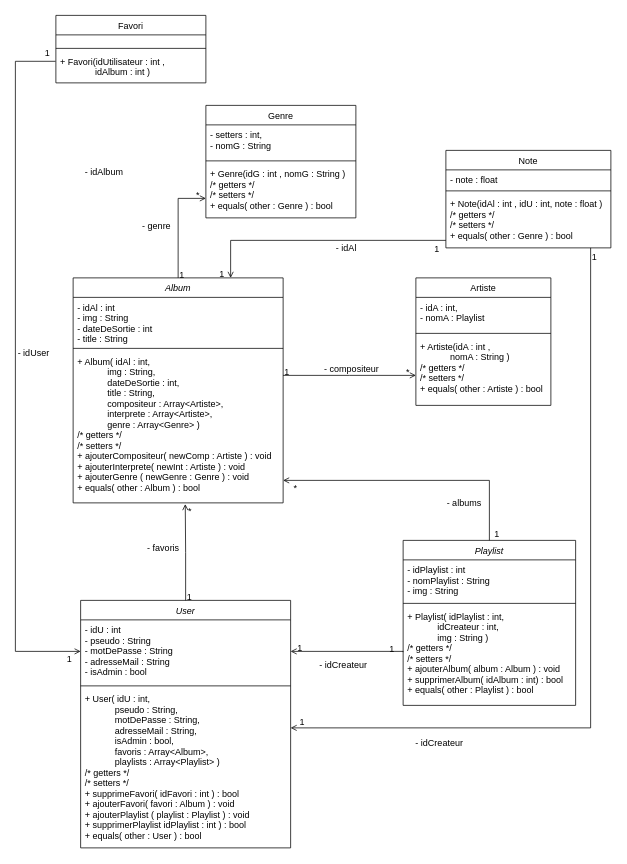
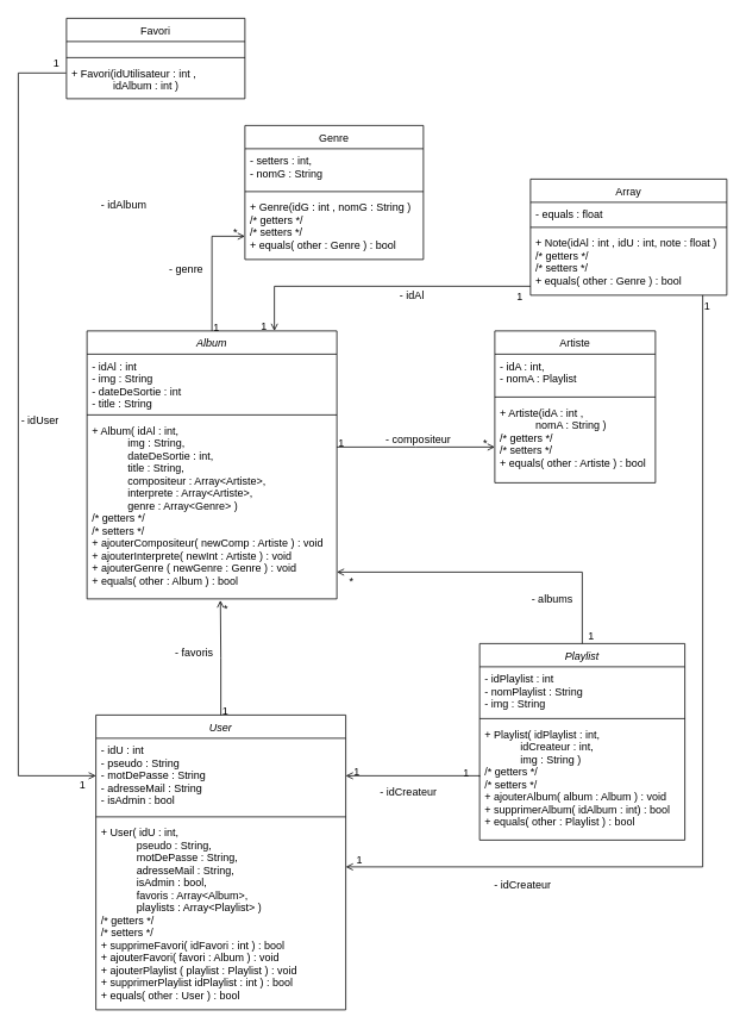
- <mxCell id="43" value="Note" style="swimlane;fontStyle=0;align=center;verticalAlign=top;childLayout=stackLayout;horizontal=1;startSize=26;horizontalStack=0;resizeParent=1;resizeLast=0;collapsible=1;marginBottom=0;rounded=0;shadow=0;strokeWidth=1;" vertex="1" parent="1"><mxGeometry x="594" y="200" width="220" height="130" as="geometry"><mxRectangle x="550" y="140" width="160" height="26" as="alternateBounds" /></mxGeometry></mxCell>
+ <mxCell id="43" value="Array" style="swimlane;fontStyle=0;align=center;verticalAlign=top;childLayout=stackLayout;horizontal=1;startSize=26;horizontalStack=0;resizeParent=1;resizeLast=0;collapsible=1;marginBottom=0;rounded=0;shadow=0;strokeWidth=1;" vertex="1" parent="1"><mxGeometry x="594" y="200" width="220" height="130" as="geometry"><mxRectangle x="550" y="140" width="160" height="26" as="alternateBounds" /></mxGeometry></mxCell>
- <mxCell id="44" value="- note : float&#10;" style="text;align=left;verticalAlign=top;spacingLeft=4;spacingRight=4;overflow=hidden;rotatable=0;points=[[0,0.5],[1,0.5]];portConstraint=eastwest;" vertex="1" parent="43"><mxGeometry y="26" width="220" height="24" as="geometry" /></mxCell>
+ <mxCell id="44" value="- equals : float&#10;" style="text;align=left;verticalAlign=top;spacingLeft=4;spacingRight=4;overflow=hidden;rotatable=0;points=[[0,0.5],[1,0.5]];portConstraint=eastwest;" vertex="1" parent="43"><mxGeometry y="26" width="220" height="24" as="geometry" /></mxCell>
